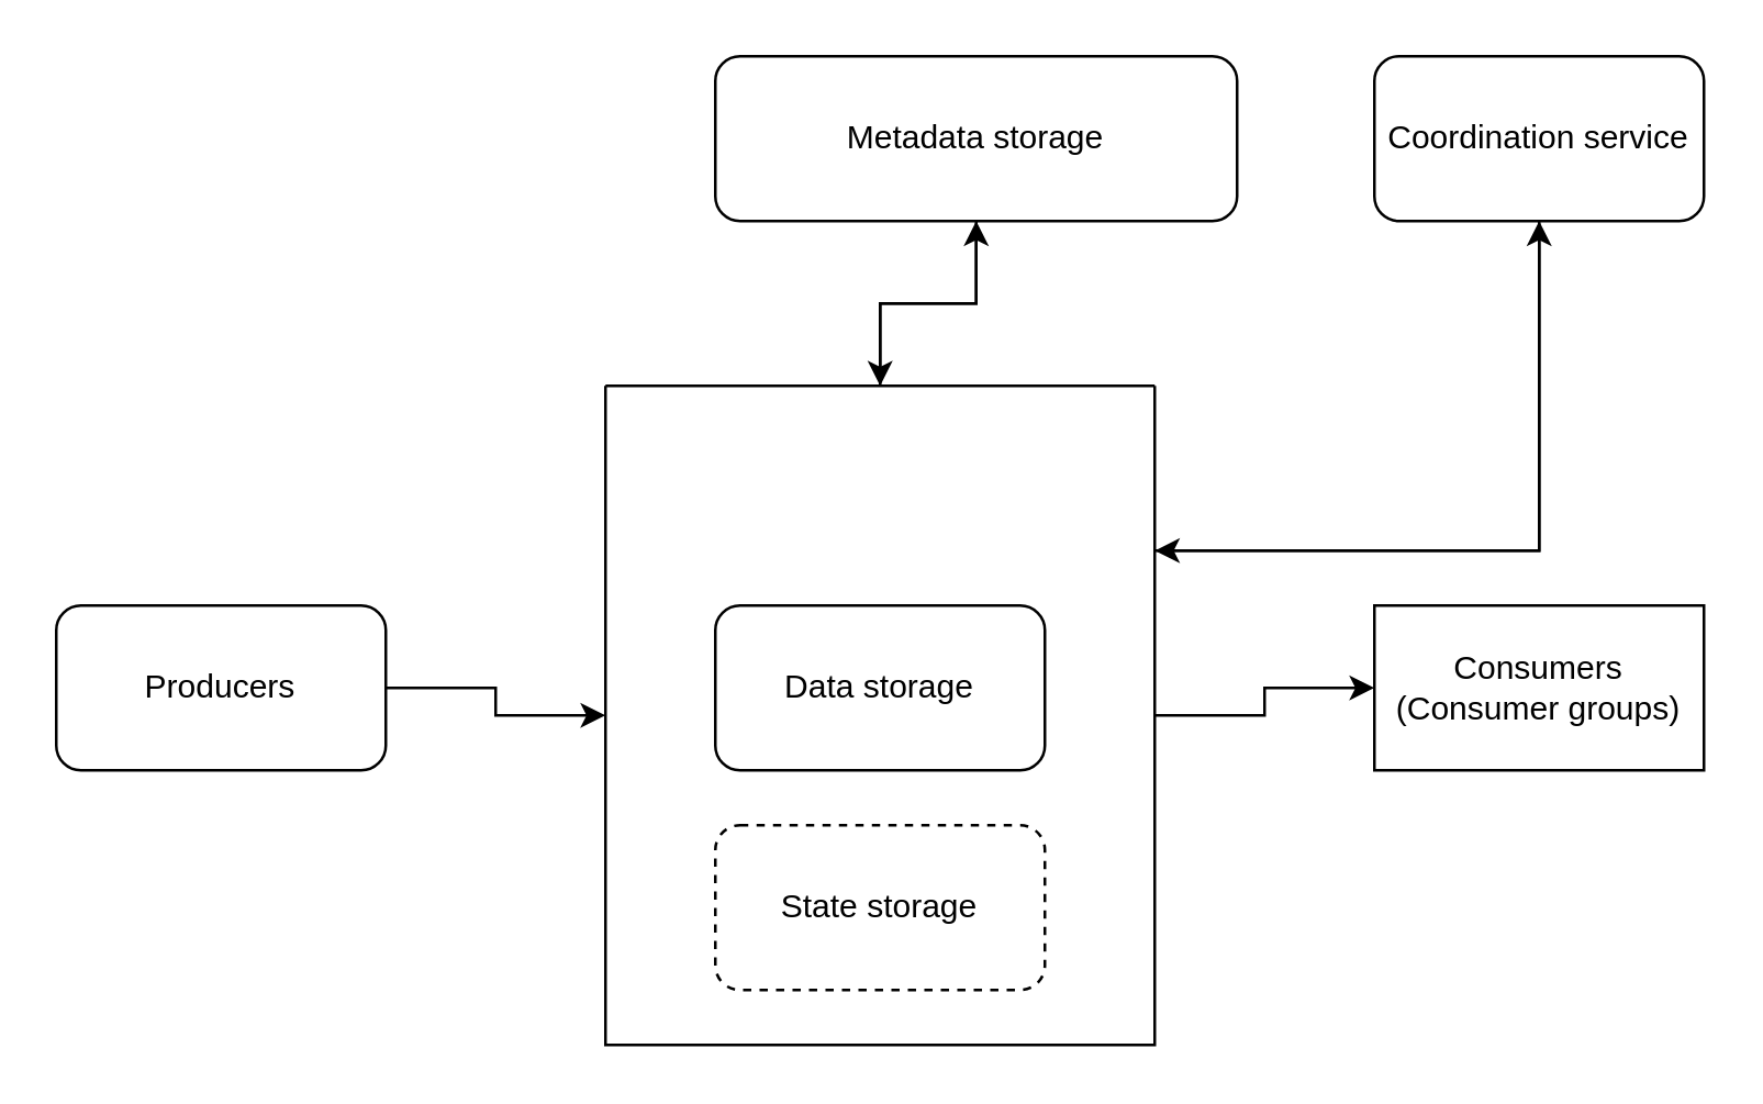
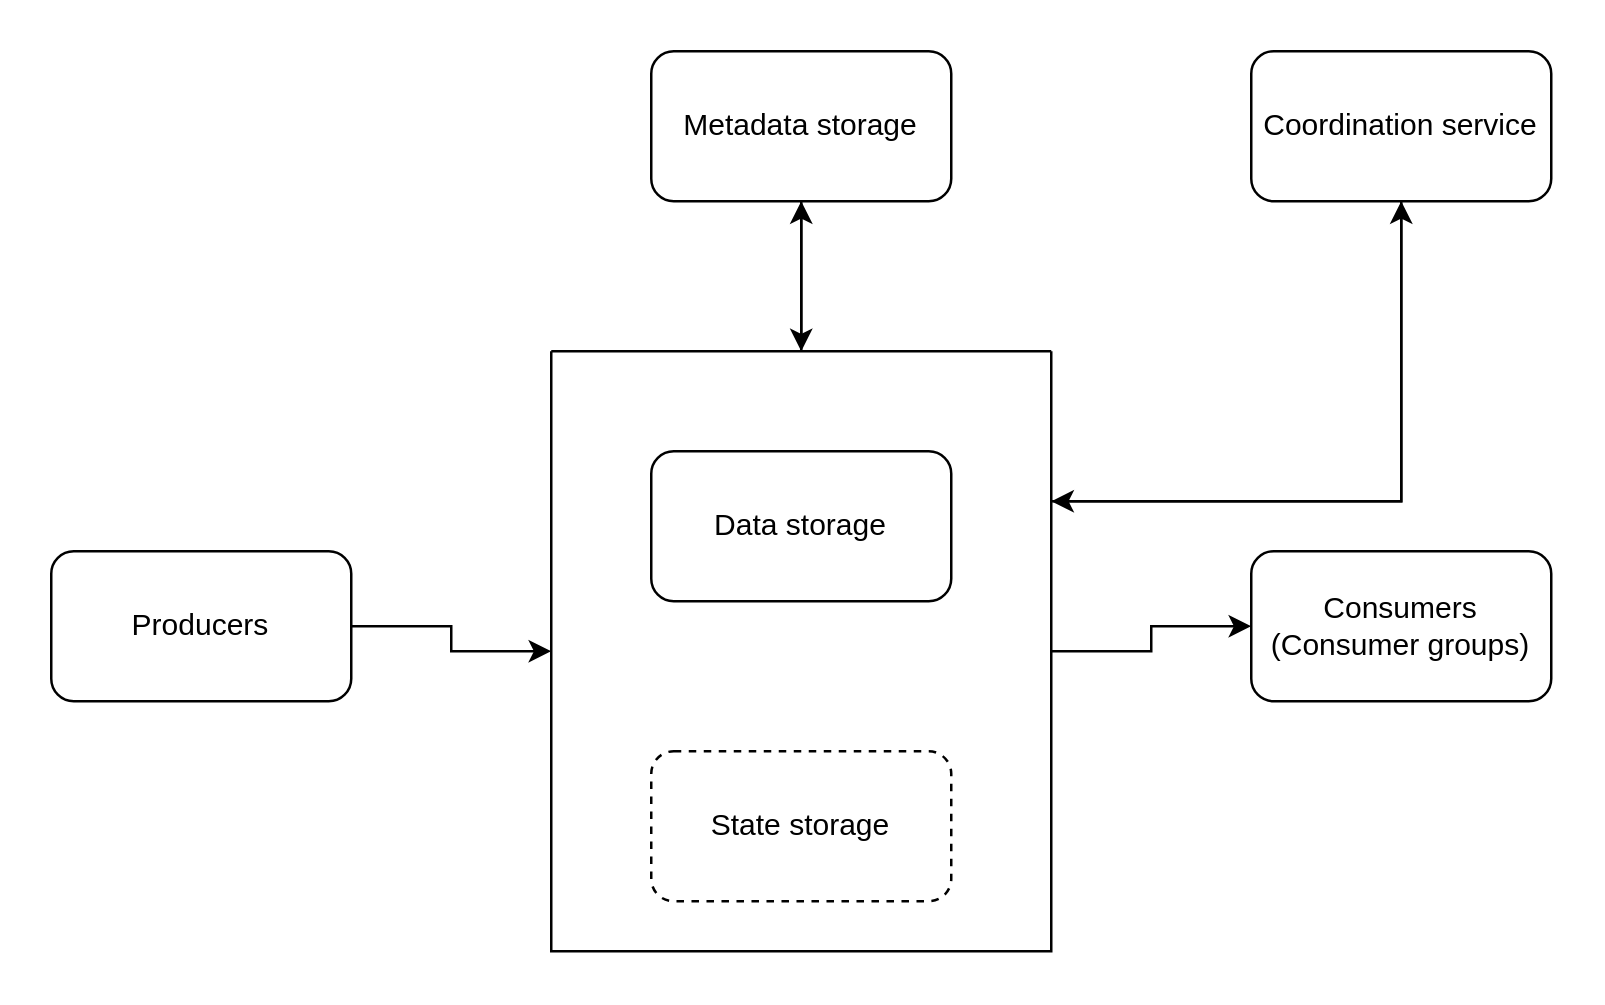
- <mxCell id="12" value="Metadata storage" style="rounded=1;whiteSpace=wrap;html=1;" vertex="1" parent="1"><mxGeometry x="260" y="20" width="190" height="60" as="geometry" /></mxCell>
+ <mxCell id="12" value="Metadata storage" style="rounded=1;whiteSpace=wrap;html=1;" vertex="1" parent="1"><mxGeometry x="260" y="20" width="120" height="60" as="geometry" /></mxCell>
- <mxCell id="8" value="Data storage" style="rounded=1;whiteSpace=wrap;html=1;" vertex="1" parent="7"><mxGeometry x="40" y="80" width="120" height="60" as="geometry" /></mxCell>
+ <mxCell id="8" value="Data storage" style="rounded=1;whiteSpace=wrap;html=1;" vertex="1" parent="7"><mxGeometry x="40" y="40" width="120" height="60" as="geometry" /></mxCell>
- <mxCell id="10" value="Consumers (Consumer groups)" style="whiteSpace=wrap;html=1;rounded=0;" vertex="1" parent="1"><mxGeometry x="500" y="220" width="120" height="60" as="geometry" /></mxCell>
+ <mxCell id="10" value="Consumers (Consumer groups)" style="rounded=1;whiteSpace=wrap;html=1;" vertex="1" parent="1"><mxGeometry x="500" y="220" width="120" height="60" as="geometry" /></mxCell>
